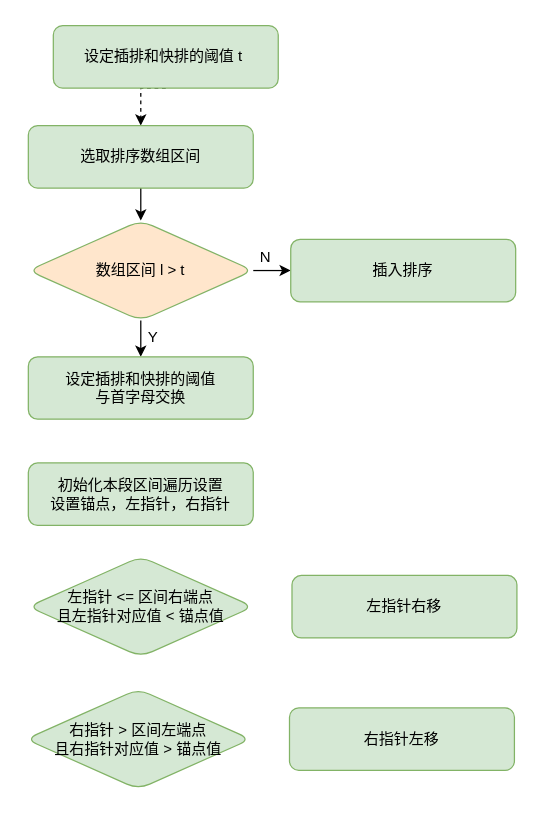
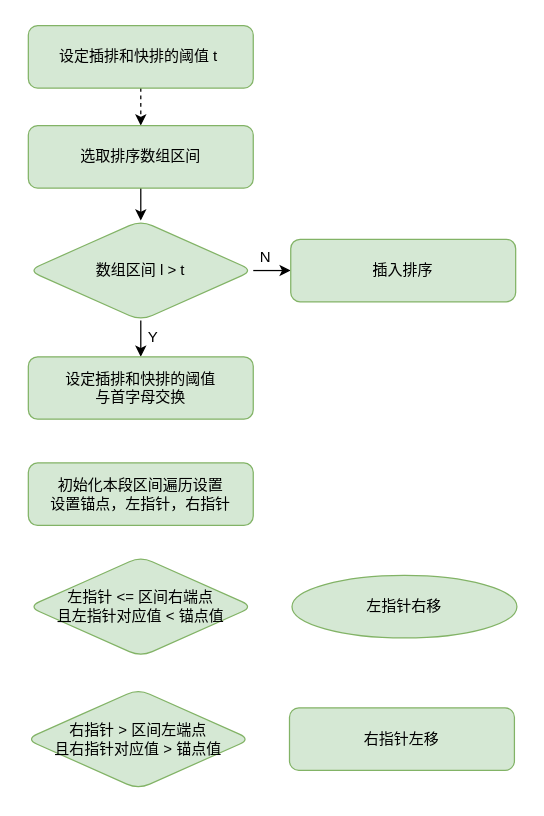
- <mxCell id="3" value="设定插排和快排的阈值 t&amp;nbsp;" style="rounded=1;whiteSpace=wrap;html=1;fillColor=#d5e8d4;strokeColor=#82b366;" vertex="1" parent="1"><mxGeometry x="42" y="20" width="180" height="50" as="geometry" /></mxCell>
+ <mxCell id="3" value="设定插排和快排的阈值 t&amp;nbsp;" style="rounded=1;whiteSpace=wrap;html=1;fillColor=#d5e8d4;strokeColor=#82b366;" vertex="1" parent="1"><mxGeometry x="22" y="20" width="180" height="50" as="geometry" /></mxCell>
- <mxCell id="8" value="数组区间 l &amp;gt; t" style="rhombus;whiteSpace=wrap;html=1;fillColor=#ffe6cc;strokeColor=#82b366;rounded=1;" vertex="1" parent="1"><mxGeometry x="22" y="176" width="180" height="80" as="geometry" /></mxCell>
+ <mxCell id="8" value="数组区间 l &amp;gt; t" style="rhombus;whiteSpace=wrap;html=1;fillColor=#d5e8d4;strokeColor=#82b366;rounded=1;" vertex="1" parent="1"><mxGeometry x="22" y="176" width="180" height="80" as="geometry" /></mxCell>
- <mxCell id="15" value="左指针右移" style="rounded=1;whiteSpace=wrap;html=1;fillColor=#d5e8d4;strokeColor=#82b366;" vertex="1" parent="1"><mxGeometry x="233" y="460" width="180" height="50" as="geometry" /></mxCell>
+ <mxCell id="15" value="左指针右移" style="ellipse;whiteSpace=wrap;html=1;fillColor=#d5e8d4;strokeColor=#82b366;" vertex="1" parent="1"><mxGeometry x="233" y="460" width="180" height="50" as="geometry" /></mxCell>
